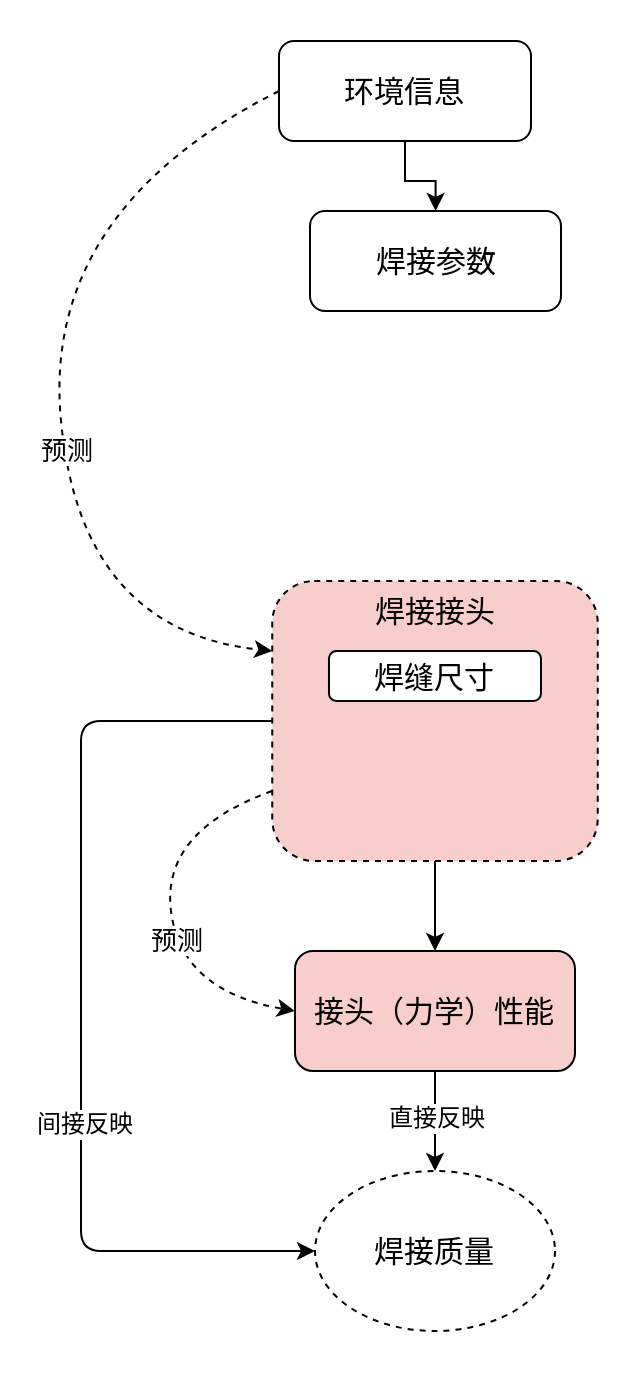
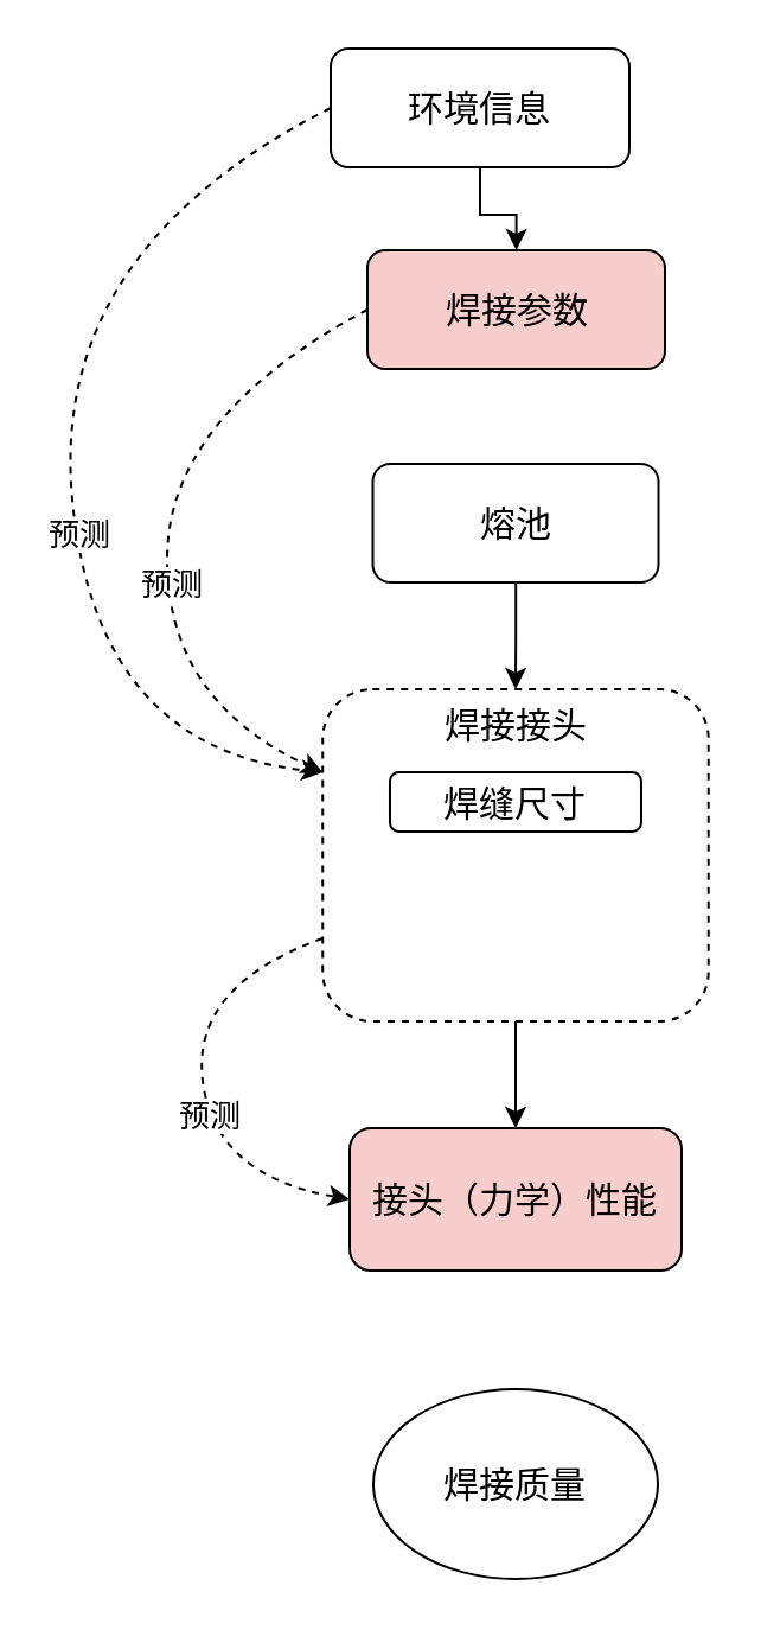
- <mxCell id="12" value="焊接参数" style="rounded=1;whiteSpace=wrap;html=1;shadow=0;strokeWidth=1;glass=0;horizontal=1;verticalAlign=middle;fontSize=15;" vertex="1" parent="1"><mxGeometry x="154.5" y="105" width="125.5" height="50" as="geometry" /></mxCell>
+ <mxCell id="12" value="焊接参数" style="rounded=1;whiteSpace=wrap;html=1;shadow=0;strokeWidth=1;glass=0;horizontal=1;verticalAlign=middle;fontSize=15;fillColor=#f8cecc;" vertex="1" parent="1"><mxGeometry x="154.5" y="105" width="125.5" height="50" as="geometry" /></mxCell>
+ <mxCell id="14" value="熔池" style="rounded=1;whiteSpace=wrap;html=1;fontSize=15;" vertex="1" parent="1"><mxGeometry x="156.75" y="195" width="120.5" height="50" as="geometry" /></mxCell>
+ <mxCell id="21" value="" style="curved=1;endArrow=classic;html=1;fontSize=12;exitX=0;exitY=0.5;exitDx=0;exitDy=0;entryX=0;entryY=0.25;entryDx=0;entryDy=0;dashed=1;" edge="1" parent="1" source="12" target="3"><mxGeometry width="50" height="50" relative="1" as="geometry"><mxPoint x="85.62" y="125" as="sourcePoint" /><mxPoint x="97" y="235" as="targetPoint" /><Array as="points"><mxPoint x="70" y="175" /><mxPoint x="70" y="295" /></Array></mxGeometry></mxCell>
+ <mxCell id="22" value="预测" style="edgeLabel;html=1;align=center;verticalAlign=middle;resizable=0;points=[];fontSize=13;" vertex="1" connectable="0" parent="21"><mxGeometry x="0.151" y="1" relative="1" as="geometry"><mxPoint as="offset" /></mxGeometry></mxCell>
+ <mxCell id="13" value="" style="edgeStyle=orthogonalEdgeStyle;rounded=0;orthogonalLoop=1;jettySize=auto;html=1;" edge="1" parent="1" source="14" target="3"><mxGeometry relative="1" as="geometry" /></mxCell>
- <mxCell id="3" value="焊接接头" style="rounded=1;whiteSpace=wrap;html=1;horizontal=1;verticalAlign=top;dashed=1;fontSize=15;fillColor=#f8cecc;" vertex="1" parent="1"><mxGeometry x="135.62" y="290" width="162.75" height="140" as="geometry" /></mxCell>
+ <mxCell id="3" value="焊接接头" style="rounded=1;whiteSpace=wrap;html=1;horizontal=1;verticalAlign=top;dashed=1;fontSize=15;" vertex="1" parent="1"><mxGeometry x="135.62" y="290" width="162.75" height="140" as="geometry" /></mxCell>
- <mxCell id="15" value="" style="endArrow=classic;html=1;exitX=0;exitY=0.5;exitDx=0;exitDy=0;entryX=0;entryY=0.5;entryDx=0;entryDy=0;" edge="1" parent="1" source="3" target="9"><mxGeometry width="50" height="50" relative="1" as="geometry"><mxPoint x="-80" y="405" as="sourcePoint" /><mxPoint x="90" y="715" as="targetPoint" /><Array as="points"><mxPoint x="40" y="360" /><mxPoint x="40" y="625" /></Array></mxGeometry></mxCell>
- <mxCell id="16" value="间接反映" style="edgeLabel;html=1;align=center;verticalAlign=middle;resizable=0;points=[];fontSize=12;" vertex="1" connectable="0" parent="15"><mxGeometry x="-0.222" y="1" relative="1" as="geometry"><mxPoint y="110.63" as="offset" /></mxGeometry></mxCell>
- <mxCell id="5" value="" style="endArrow=classic;html=1;exitX=0.5;exitY=1;exitDx=0;exitDy=0;entryX=0.5;entryY=0;entryDx=0;entryDy=0;" parent="1" source="4" target="9" edge="1"><mxGeometry width="50" height="50" relative="1" as="geometry"><mxPoint x="190" y="375" as="sourcePoint" /><mxPoint x="420" y="615" as="targetPoint" /></mxGeometry></mxCell>
- <mxCell id="6" value="直接反映" style="edgeLabel;html=1;align=center;verticalAlign=middle;resizable=0;points=[];fontSize=12;" parent="5" vertex="1" connectable="0"><mxGeometry x="-0.528" y="1" relative="1" as="geometry"><mxPoint x="-1" y="11.98" as="offset" /></mxGeometry></mxCell>
- <mxCell id="9" value="焊接质量" style="ellipse;whiteSpace=wrap;html=1;rounded=1;labelBackgroundColor=none;fillColor=#ffffff;gradientColor=none;fontSize=15;dashed=1;" parent="1" vertex="1"><mxGeometry x="157" y="585" width="120" height="80" as="geometry" /></mxCell>
+ <mxCell id="9" value="焊接质量" style="ellipse;whiteSpace=wrap;html=1;rounded=1;labelBackgroundColor=none;fillColor=#ffffff;gradientColor=none;fontSize=15;" parent="1" vertex="1"><mxGeometry x="157" y="585" width="120" height="80" as="geometry" /></mxCell>
